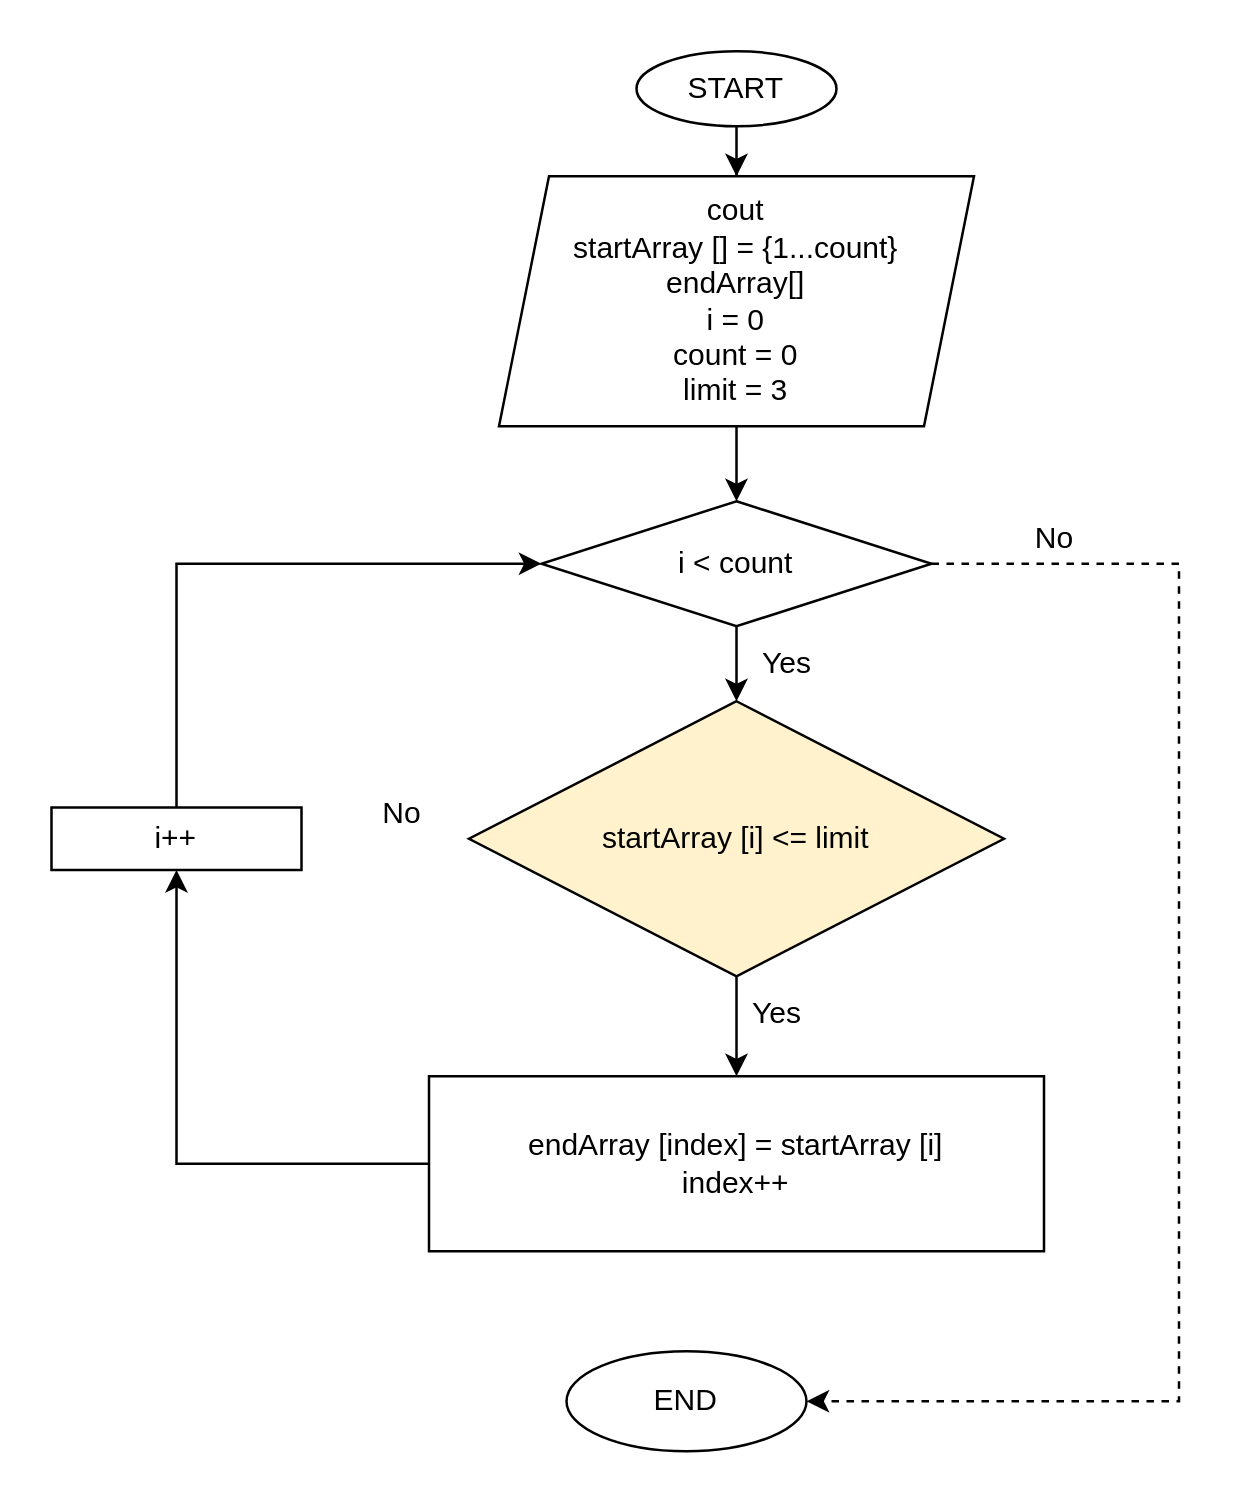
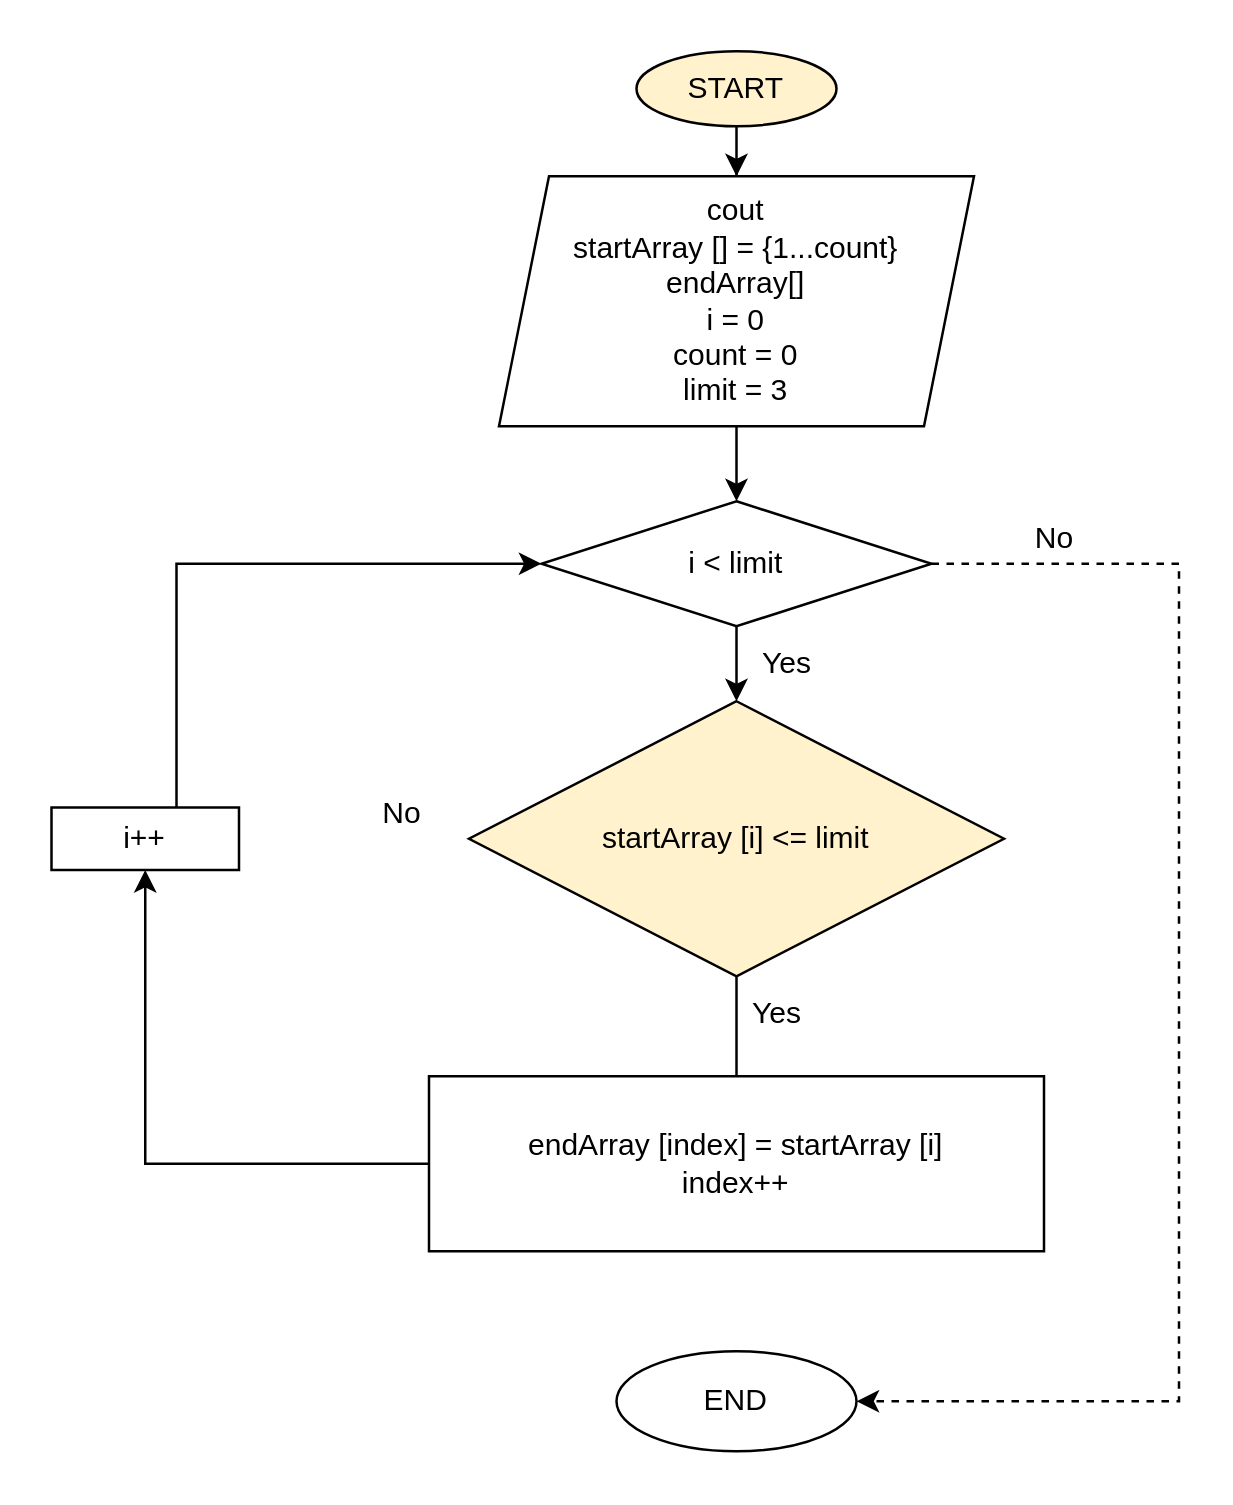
- <mxCell id="3" value="START" style="ellipse;whiteSpace=wrap;html=1;" vertex="1" parent="1"><mxGeometry x="254" y="20" width="80" height="30" as="geometry" /></mxCell>
+ <mxCell id="3" value="START" style="ellipse;whiteSpace=wrap;html=1;fillColor=#fff2cc;" vertex="1" parent="1"><mxGeometry x="254" y="20" width="80" height="30" as="geometry" /></mxCell>
- <mxCell id="8" value="i &amp;lt; count" style="rhombus;whiteSpace=wrap;html=1;" vertex="1" parent="1"><mxGeometry x="216" y="200" width="156" height="50" as="geometry" /></mxCell>
+ <mxCell id="8" value="i &amp;lt; limit" style="rhombus;whiteSpace=wrap;html=1;" vertex="1" parent="1"><mxGeometry x="216" y="200" width="156" height="50" as="geometry" /></mxCell>
- <mxCell id="12" value="i++" style="rounded=0;whiteSpace=wrap;html=1;" vertex="1" parent="1"><mxGeometry x="20" y="322.5" width="100" height="25" as="geometry" /></mxCell>
+ <mxCell id="12" value="i++" style="rounded=0;whiteSpace=wrap;html=1;" vertex="1" parent="1"><mxGeometry x="20" y="322.5" width="75" height="25" as="geometry" /></mxCell>
- <mxCell id="9" value="" style="edgeStyle=orthogonalEdgeStyle;rounded=0;orthogonalLoop=1;jettySize=auto;html=1;" edge="1" parent="1" source="10" target="14"><mxGeometry relative="1" as="geometry" /></mxCell>
+ <mxCell id="9" value="" style="edgeStyle=orthogonalEdgeStyle;rounded=0;orthogonalLoop=1;jettySize=auto;html=1;endArrow=none;" edge="1" parent="1" source="10" target="14"><mxGeometry relative="1" as="geometry" /></mxCell>
- <mxCell id="15" value="END" style="ellipse;whiteSpace=wrap;html=1;" vertex="1" parent="1"><mxGeometry x="226" y="540" width="96" height="40" as="geometry" /></mxCell>
+ <mxCell id="15" value="END" style="ellipse;whiteSpace=wrap;html=1;" vertex="1" parent="1"><mxGeometry x="246" y="540" width="96" height="40" as="geometry" /></mxCell>
